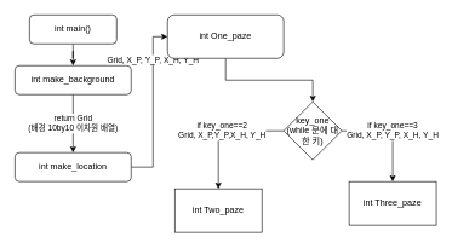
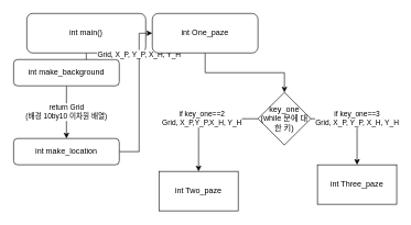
- <mxCell id="3" value="int main()" style="rounded=1;whiteSpace=wrap;html=1;fontSize=12;glass=0;strokeWidth=1;shadow=0;" parent="1" vertex="1"><mxGeometry x="40" y="20" width="120" height="40" as="geometry" /></mxCell>
+ <mxCell id="3" value="int main()" style="rounded=1;whiteSpace=wrap;html=1;fontSize=12;glass=0;strokeWidth=1;shadow=0;" parent="1" vertex="1"><mxGeometry x="40" y="20" width="180" height="60" as="geometry" /></mxCell>
